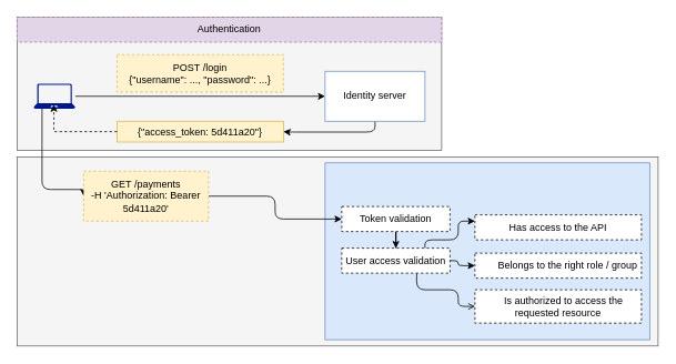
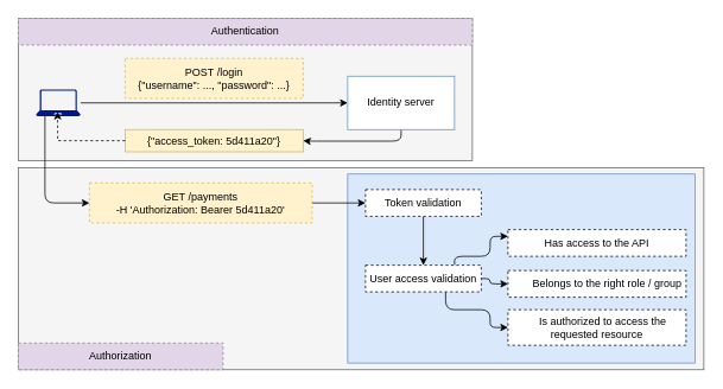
- <mxCell id="14" value="GET /payments&lt;div&gt;-H 'Authorization: Bearer 5d411a20'&lt;/div&gt;" style="text;html=1;align=center;verticalAlign=middle;whiteSpace=wrap;rounded=0;strokeColor=#d6b656;dashed=1;fillColor=#fff2cc;" parent="1" vertex="1"><mxGeometry x="100" y="205" width="150" height="60" as="geometry" /></mxCell>
+ <mxCell id="14" value="GET /payments&lt;div&gt;-H 'Authorization: Bearer 5d411a20'&lt;/div&gt;" style="text;html=1;align=center;verticalAlign=middle;whiteSpace=wrap;rounded=0;strokeColor=#d6b656;dashed=1;fillColor=#fff2cc;" parent="1" vertex="1"><mxGeometry x="100" y="205" width="250" height="45" as="geometry" /></mxCell>
- <mxCell id="16" value="Token validation" style="text;html=1;align=center;verticalAlign=middle;whiteSpace=wrap;rounded=0;strokeColor=default;dashed=1;fillColor=default;" parent="1" vertex="1"><mxGeometry x="410" y="247.5" width="130" height="30" as="geometry" /></mxCell>
+ <mxCell id="16" value="Token validation" style="text;html=1;align=center;verticalAlign=middle;whiteSpace=wrap;rounded=0;strokeColor=default;dashed=1;fillColor=default;" parent="1" vertex="1"><mxGeometry x="410" y="212.5" width="130" height="30" as="geometry" /></mxCell>
- <mxCell id="18" style="edgeStyle=orthogonalEdgeStyle;rounded=1;orthogonalLoop=1;jettySize=auto;html=1;entryX=0;entryY=0.5;entryDx=0;entryDy=0;curved=0;endArrow=open;" parent="1" source="20" target="23" edge="1"><mxGeometry relative="1" as="geometry"><Array as="points"><mxPoint x="500" y="347.5" /><mxPoint x="550" y="347.5" /><mxPoint x="550" y="367.5" /></Array></mxGeometry></mxCell>
+ <mxCell id="18" style="edgeStyle=orthogonalEdgeStyle;rounded=1;orthogonalLoop=1;jettySize=auto;html=1;entryX=0;entryY=0.5;entryDx=0;entryDy=0;curved=0;" parent="1" source="20" target="23" edge="1"><mxGeometry relative="1" as="geometry"><Array as="points"><mxPoint x="500" y="347.5" /><mxPoint x="550" y="347.5" /><mxPoint x="550" y="367.5" /></Array></mxGeometry></mxCell>
+ <mxCell id="25" value="Authorization" style="text;html=1;align=center;verticalAlign=middle;whiteSpace=wrap;rounded=0;strokeColor=#9673a6;dashed=1;fillColor=#e1d5e7;" parent="1" vertex="1"><mxGeometry x="20" y="385" width="230" height="30" as="geometry" /></mxCell>
